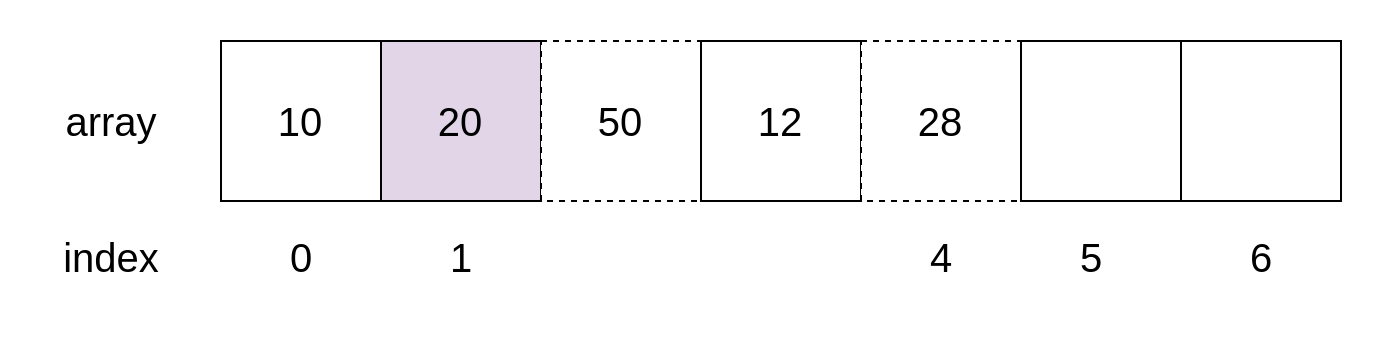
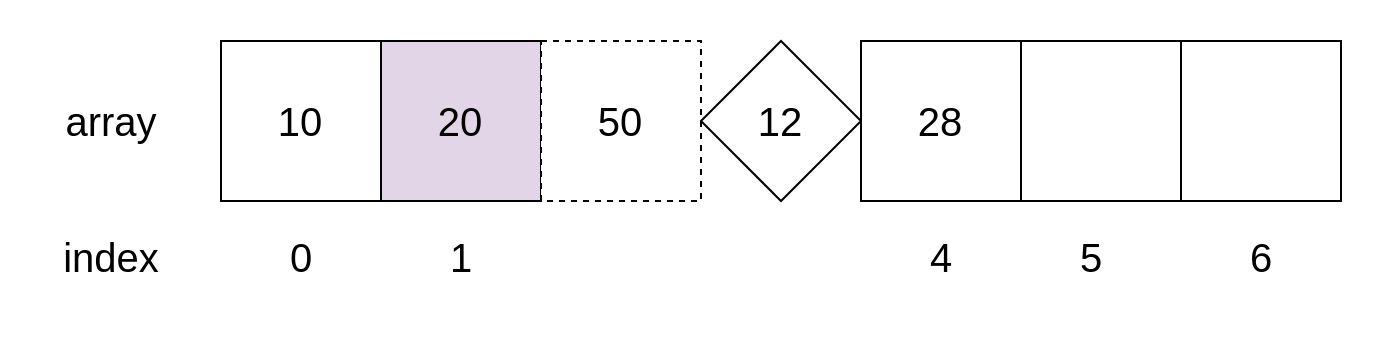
- <mxCell id="5" value="12" style="whiteSpace=wrap;html=1;aspect=fixed;fontSize=20;" vertex="1" parent="1"><mxGeometry x="350" y="20" width="80" height="80" as="geometry" /></mxCell>
+ <mxCell id="5" value="12" style="rhombus;whiteSpace=wrap;html=1;aspect=fixed;fontSize=20;" vertex="1" parent="1"><mxGeometry x="350" y="20" width="80" height="80" as="geometry" /></mxCell>
- <mxCell id="6" value="28" style="whiteSpace=wrap;html=1;aspect=fixed;fontSize=20;dashed=1;" vertex="1" parent="1"><mxGeometry x="430" y="20" width="80" height="80" as="geometry" /></mxCell>
+ <mxCell id="6" value="28" style="whiteSpace=wrap;html=1;aspect=fixed;fontSize=20;" vertex="1" parent="1"><mxGeometry x="430" y="20" width="80" height="80" as="geometry" /></mxCell>
